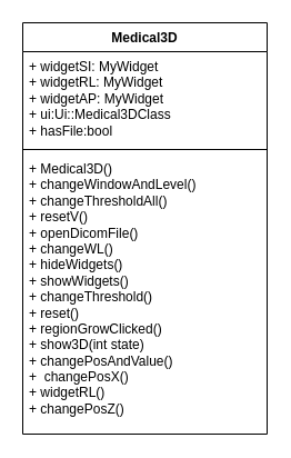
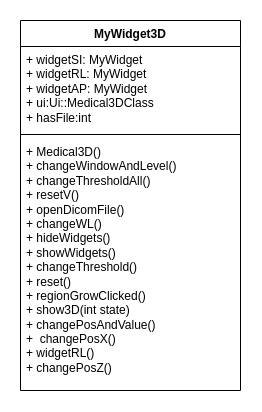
- <mxCell id="2" value="Medical3D" style="swimlane;fontStyle=1;align=center;verticalAlign=top;childLayout=stackLayout;horizontal=1;startSize=26;horizontalStack=0;resizeParent=1;resizeParentMax=0;resizeLast=0;collapsible=1;marginBottom=0;whiteSpace=wrap;html=1;" vertex="1" parent="1"><mxGeometry x="20" y="20" width="220" height="370" as="geometry" /></mxCell>
+ <mxCell id="2" value="MyWidget3D" style="swimlane;fontStyle=1;align=center;verticalAlign=top;childLayout=stackLayout;horizontal=1;startSize=26;horizontalStack=0;resizeParent=1;resizeParentMax=0;resizeLast=0;collapsible=1;marginBottom=0;whiteSpace=wrap;html=1;" vertex="1" parent="1"><mxGeometry x="20" y="20" width="220" height="370" as="geometry" /></mxCell>
- <mxCell id="3" value="+ widgetSI: MyWidget&lt;br&gt;+ widgetRL: MyWidget&lt;br&gt;+ widgetAP: MyWidget&lt;br&gt;+ ui:Ui::Medical3DClass&lt;br&gt;+ hasFile:bool" style="text;strokeColor=none;fillColor=none;align=left;verticalAlign=top;spacingLeft=4;spacingRight=4;overflow=hidden;rotatable=0;points=[[0,0.5],[1,0.5]];portConstraint=eastwest;whiteSpace=wrap;html=1;" vertex="1" parent="2"><mxGeometry y="26" width="220" height="84" as="geometry" /></mxCell>
+ <mxCell id="3" value="+ widgetSI: MyWidget&lt;br&gt;+ widgetRL: MyWidget&lt;br&gt;+ widgetAP: MyWidget&lt;br&gt;+ ui:Ui::Medical3DClass&lt;br&gt;+ hasFile:int" style="text;strokeColor=none;fillColor=none;align=left;verticalAlign=top;spacingLeft=4;spacingRight=4;overflow=hidden;rotatable=0;points=[[0,0.5],[1,0.5]];portConstraint=eastwest;whiteSpace=wrap;html=1;" vertex="1" parent="2"><mxGeometry y="26" width="220" height="84" as="geometry" /></mxCell>
